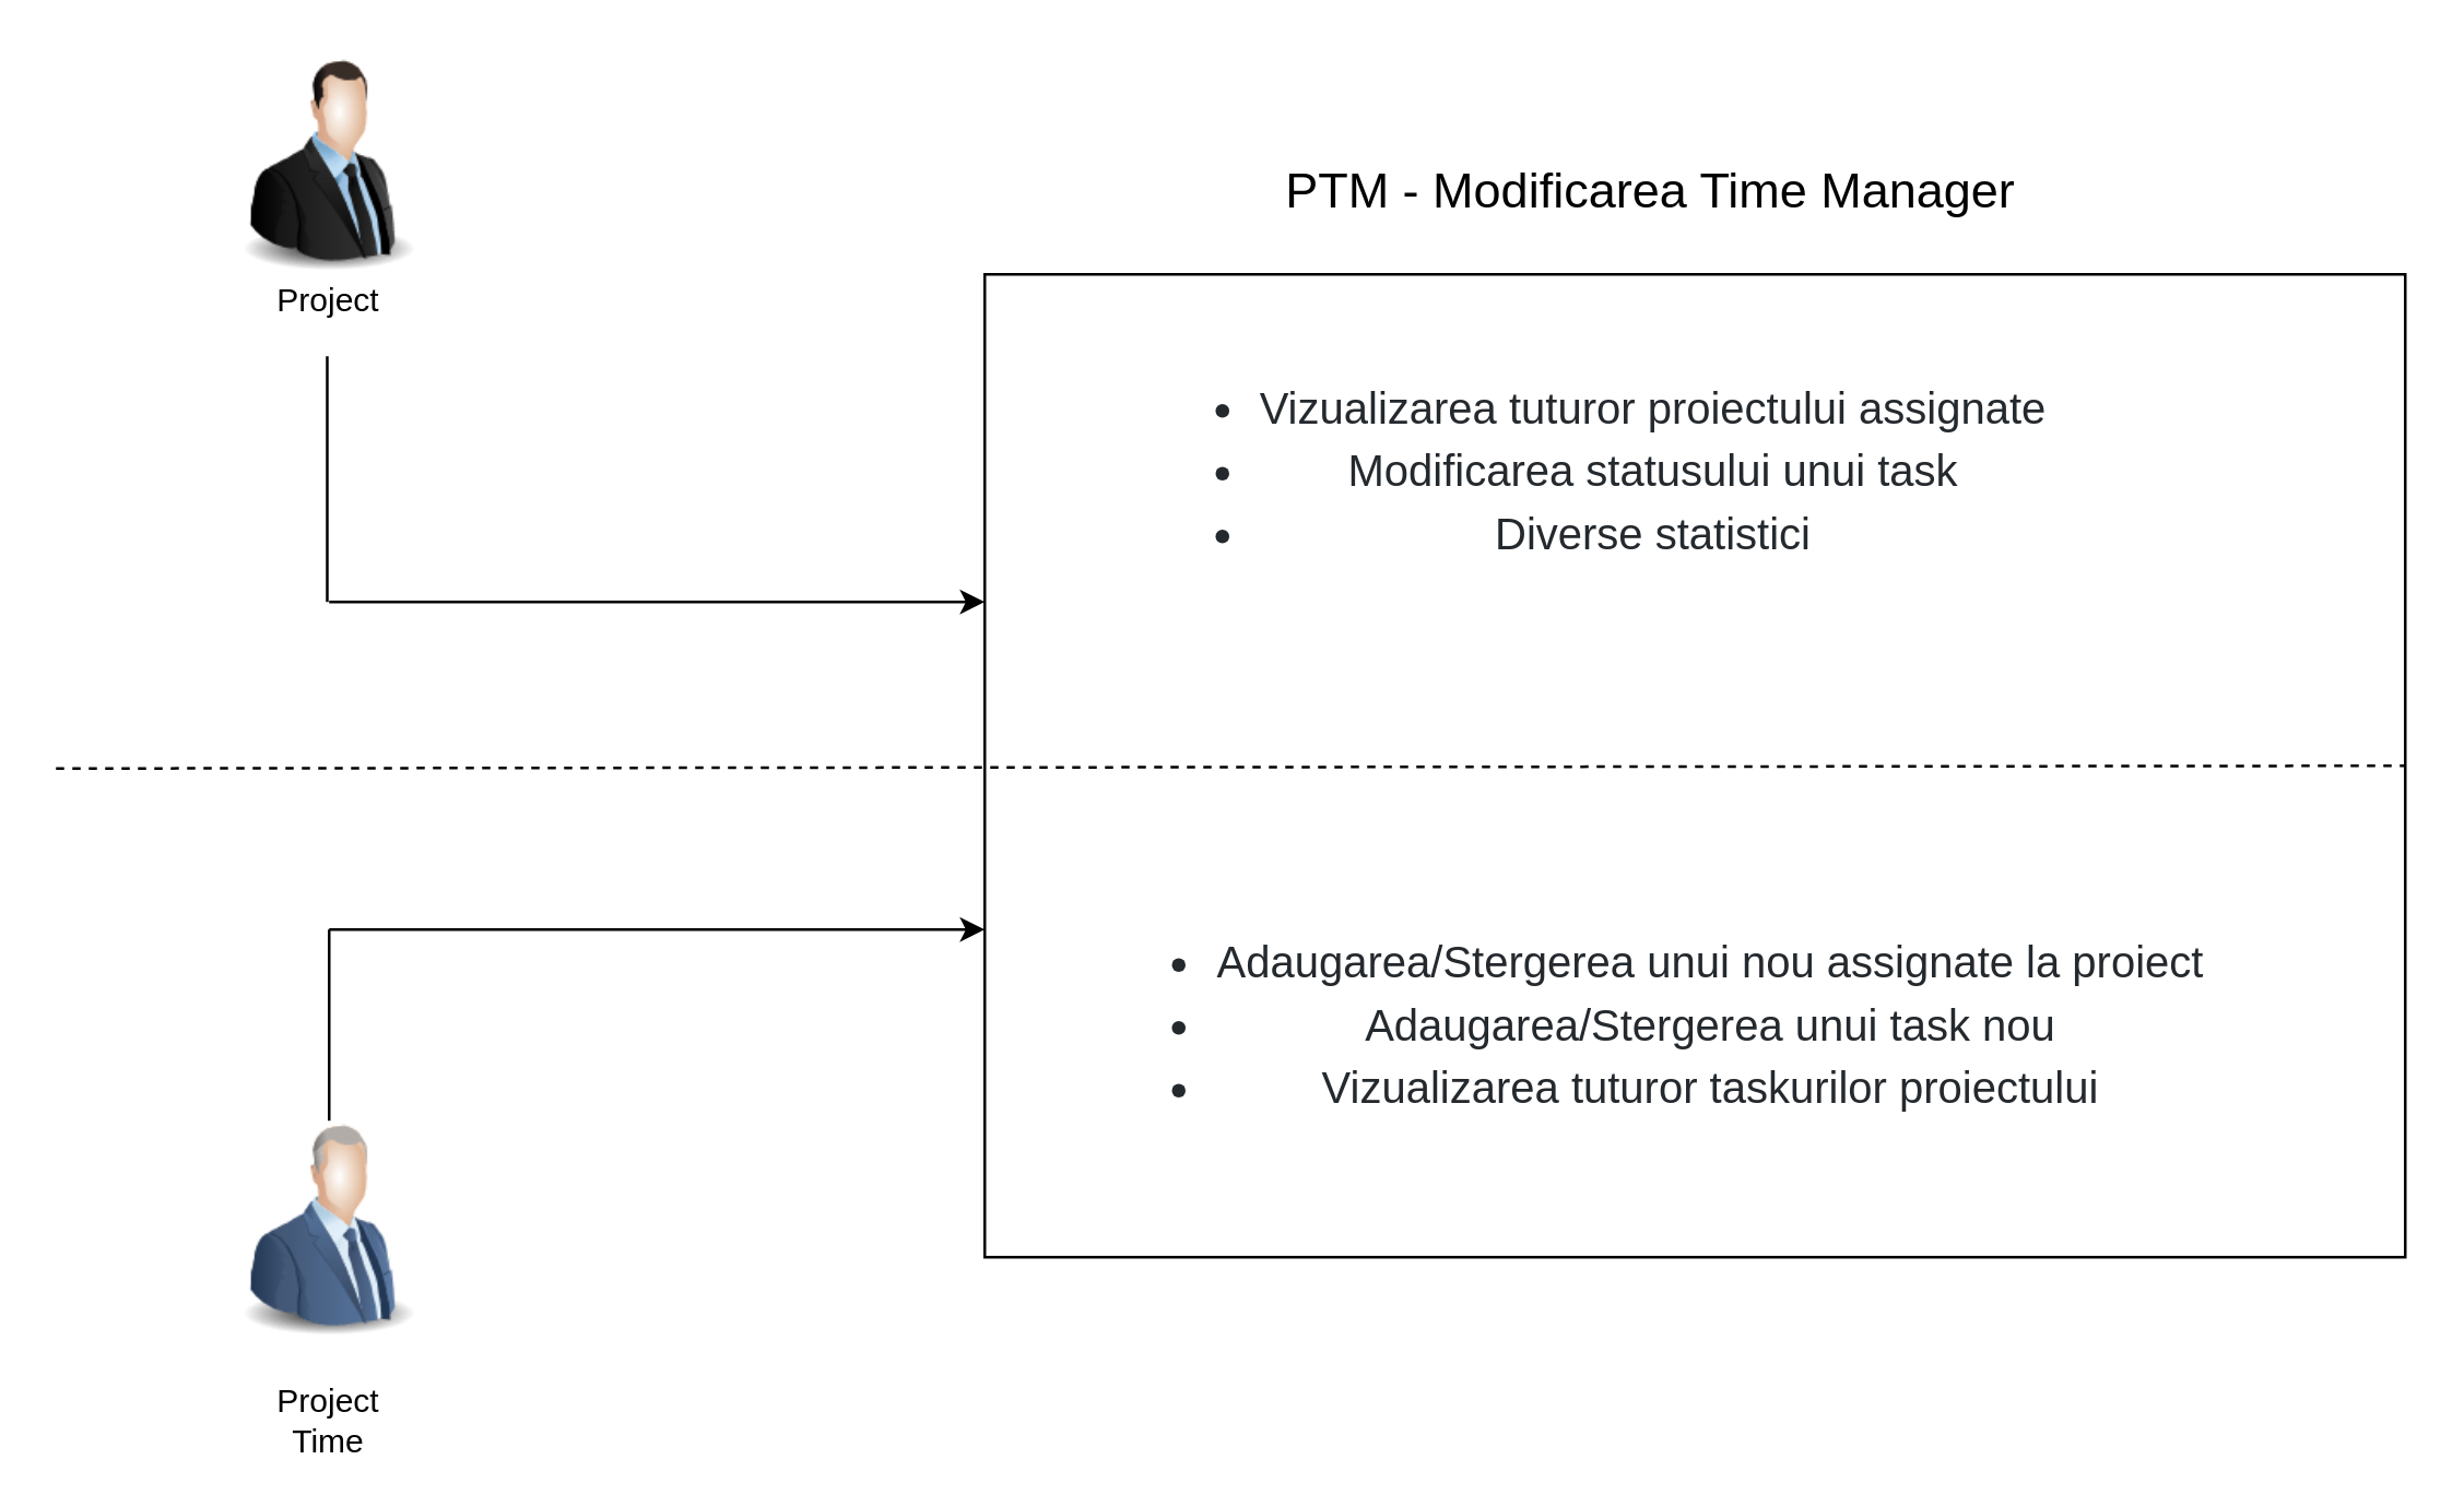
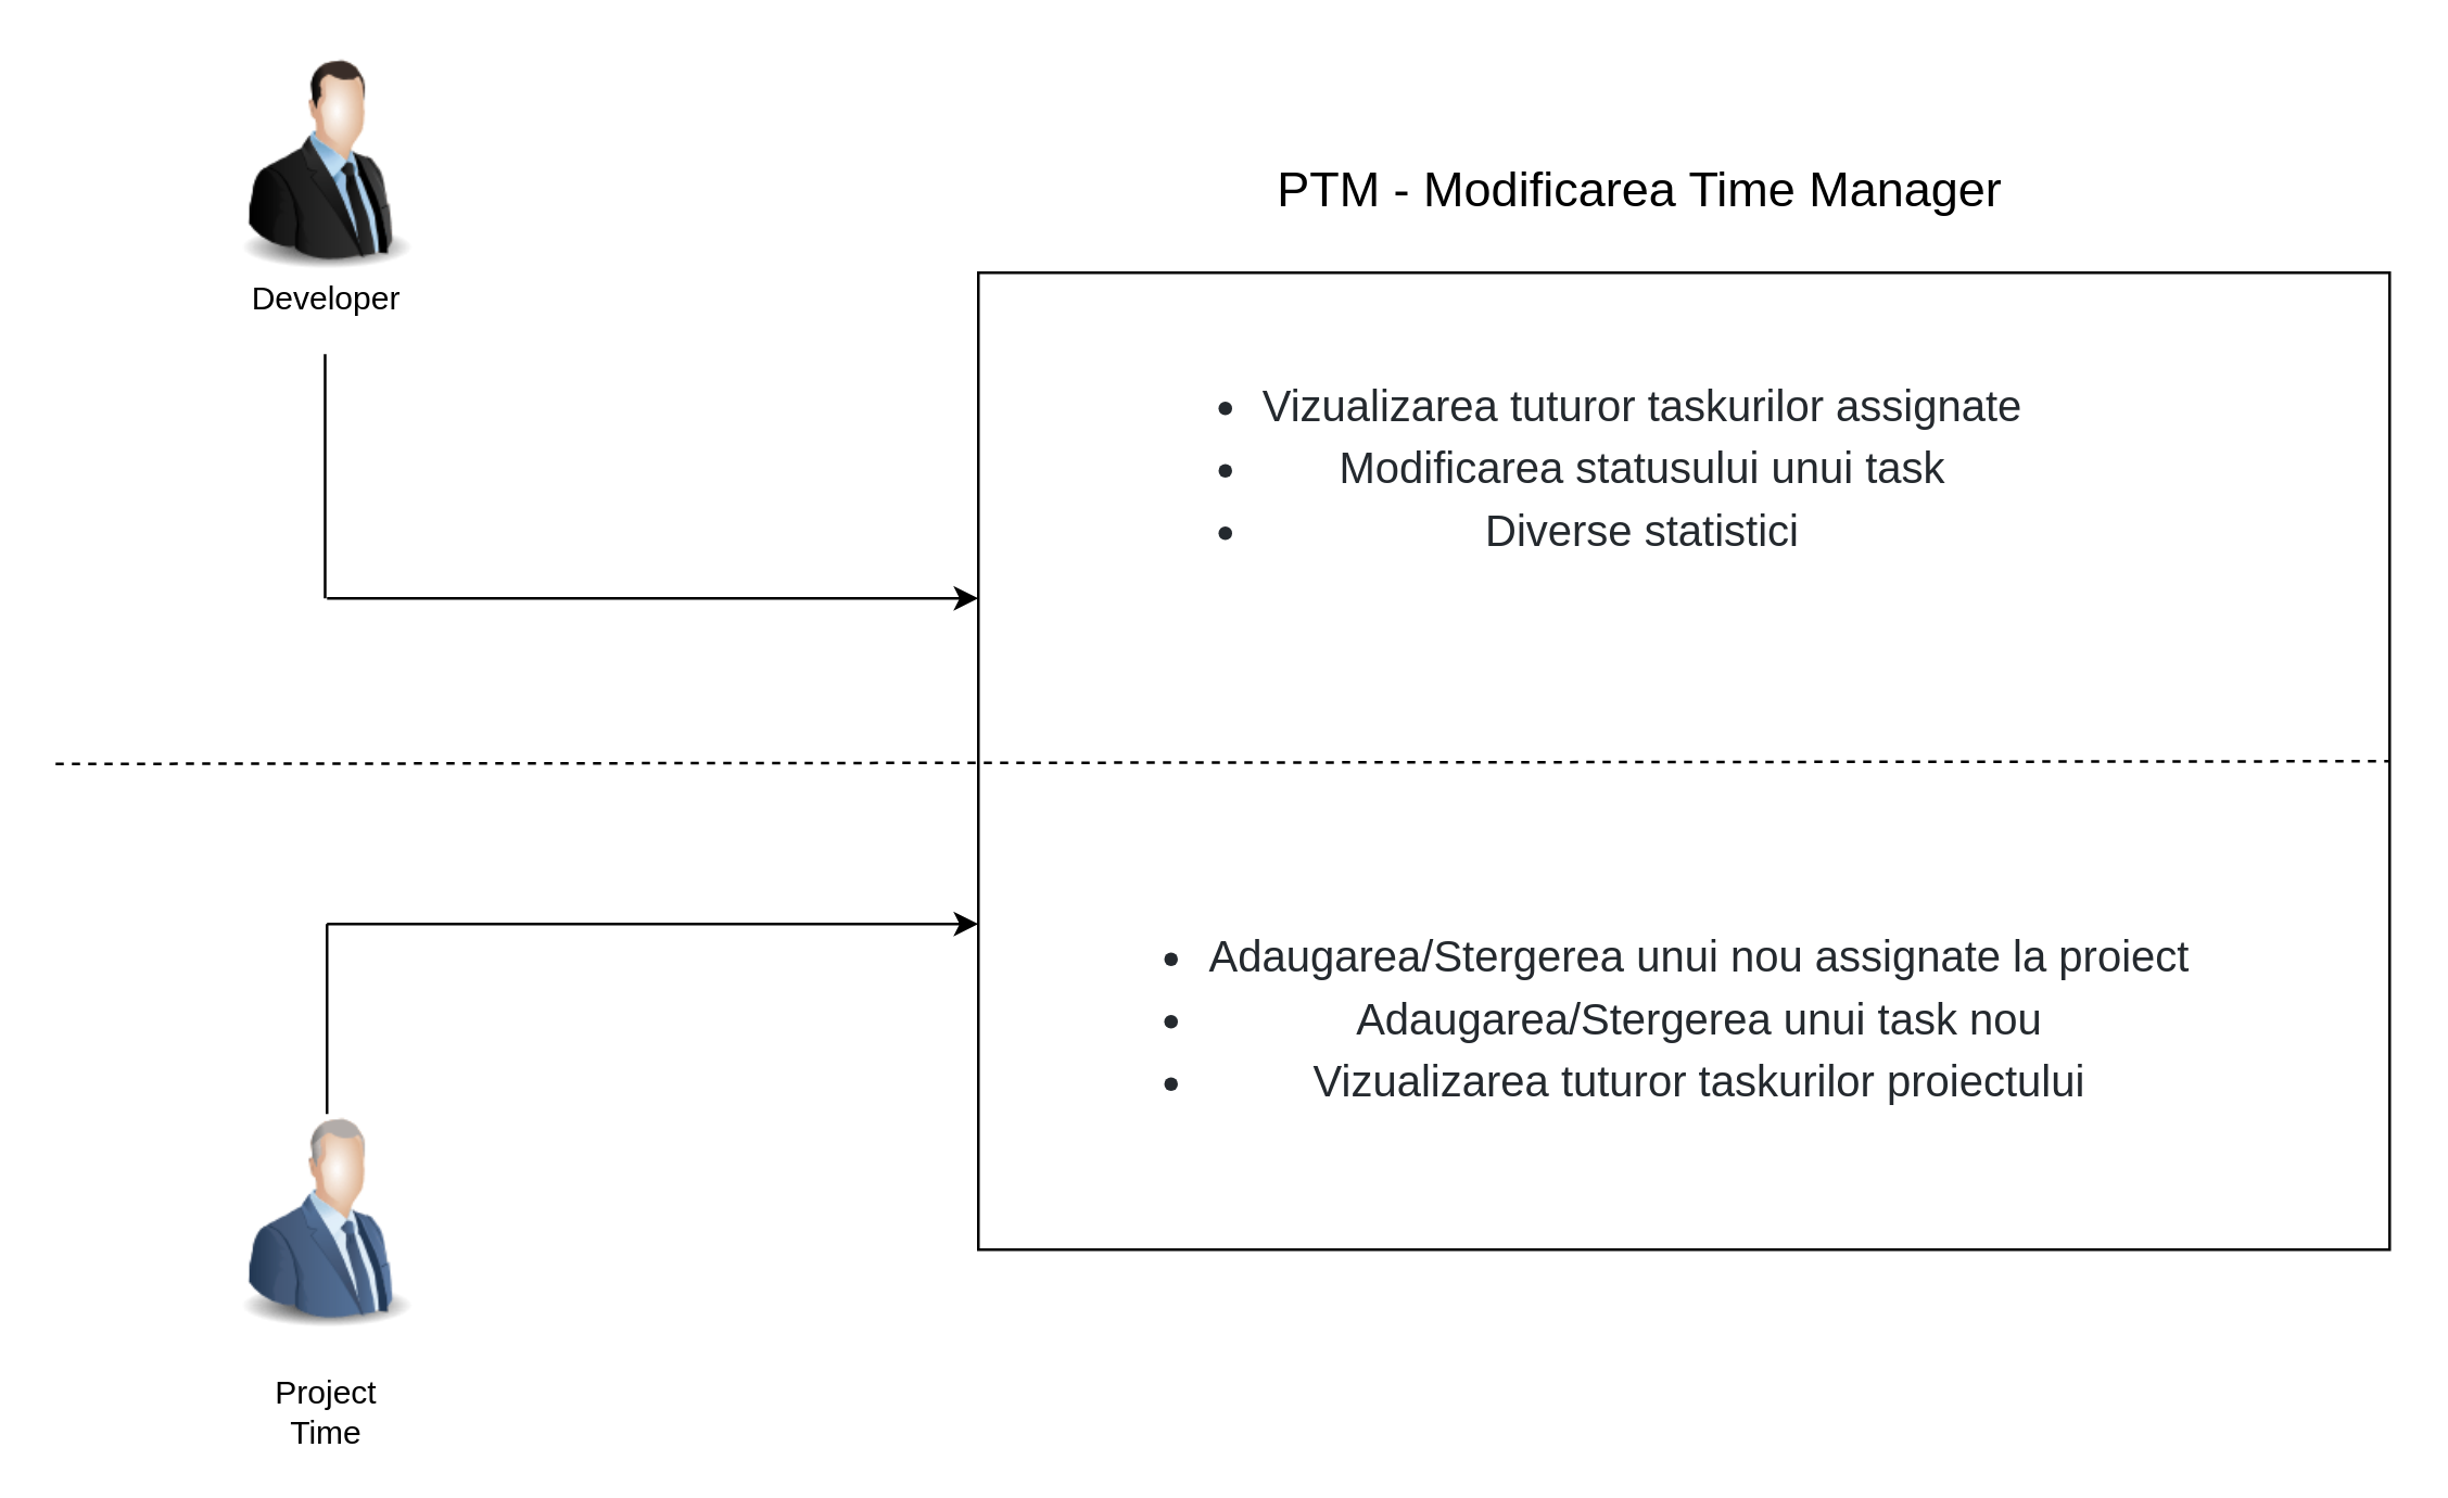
- <mxCell id="3" value="Project" style="text;html=1;strokeColor=none;fillColor=none;align=center;verticalAlign=middle;whiteSpace=wrap;rounded=0;" vertex="1" parent="1"><mxGeometry x="100" y="100" width="40" height="20" as="geometry" /></mxCell>
+ <mxCell id="3" value="Developer" style="text;html=1;strokeColor=none;fillColor=none;align=center;verticalAlign=middle;whiteSpace=wrap;rounded=0;" vertex="1" parent="1"><mxGeometry x="100" y="100" width="40" height="20" as="geometry" /></mxCell>
- <mxCell id="12" value="&lt;ul style=&quot;box-sizing: border-box ; padding-left: 2em ; margin-top: 0px ; margin-bottom: 16px ; color: rgb(36 , 41 , 46) ; font-family: , &amp;#34;blinkmacsystemfont&amp;#34; , &amp;#34;segoe ui&amp;#34; , &amp;#34;helvetica&amp;#34; , &amp;#34;arial&amp;#34; , sans-serif , &amp;#34;apple color emoji&amp;#34; , &amp;#34;segoe ui emoji&amp;#34; ; font-size: 16px ; background-color: rgb(255 , 255 , 255)&quot;&gt;&lt;li style=&quot;box-sizing: border-box&quot;&gt;Vizualizarea tuturor proiectului assignate&lt;/li&gt;&lt;li style=&quot;box-sizing: border-box ; margin-top: 0.25em&quot;&gt;Modificarea statusului unui task&lt;/li&gt;&lt;li style=&quot;box-sizing: border-box ; margin-top: 0.25em&quot;&gt;Diverse statistici&lt;/li&gt;&lt;/ul&gt;" style="text;html=1;strokeColor=none;fillColor=none;align=center;verticalAlign=middle;whiteSpace=wrap;rounded=0;" vertex="1" parent="1"><mxGeometry x="424" y="90" width="330" height="180" as="geometry" /></mxCell>
+ <mxCell id="12" value="&lt;ul style=&quot;box-sizing: border-box ; padding-left: 2em ; margin-top: 0px ; margin-bottom: 16px ; color: rgb(36 , 41 , 46) ; font-family: , &amp;#34;blinkmacsystemfont&amp;#34; , &amp;#34;segoe ui&amp;#34; , &amp;#34;helvetica&amp;#34; , &amp;#34;arial&amp;#34; , sans-serif , &amp;#34;apple color emoji&amp;#34; , &amp;#34;segoe ui emoji&amp;#34; ; font-size: 16px ; background-color: rgb(255 , 255 , 255)&quot;&gt;&lt;li style=&quot;box-sizing: border-box&quot;&gt;Vizualizarea tuturor taskurilor assignate&lt;/li&gt;&lt;li style=&quot;box-sizing: border-box ; margin-top: 0.25em&quot;&gt;Modificarea statusului unui task&lt;/li&gt;&lt;li style=&quot;box-sizing: border-box ; margin-top: 0.25em&quot;&gt;Diverse statistici&lt;/li&gt;&lt;/ul&gt;" style="text;html=1;strokeColor=none;fillColor=none;align=center;verticalAlign=middle;whiteSpace=wrap;rounded=0;" vertex="1" parent="1"><mxGeometry x="424" y="90" width="330" height="180" as="geometry" /></mxCell>
